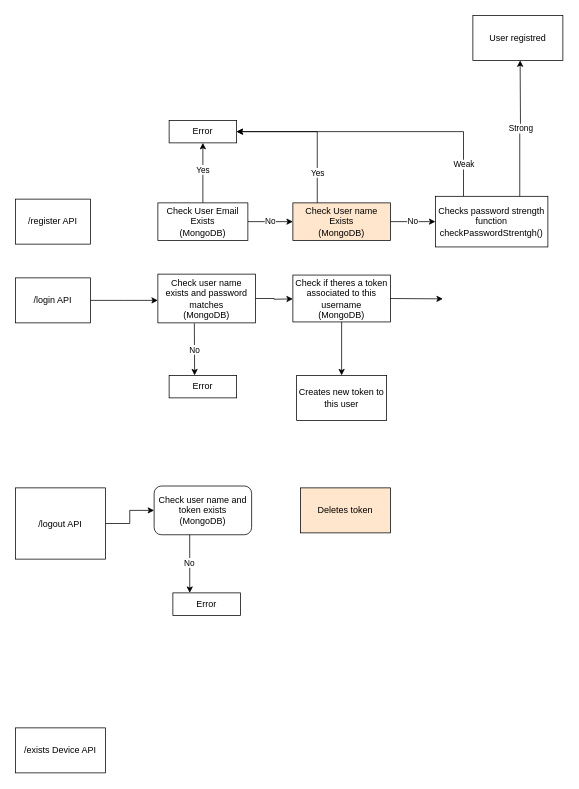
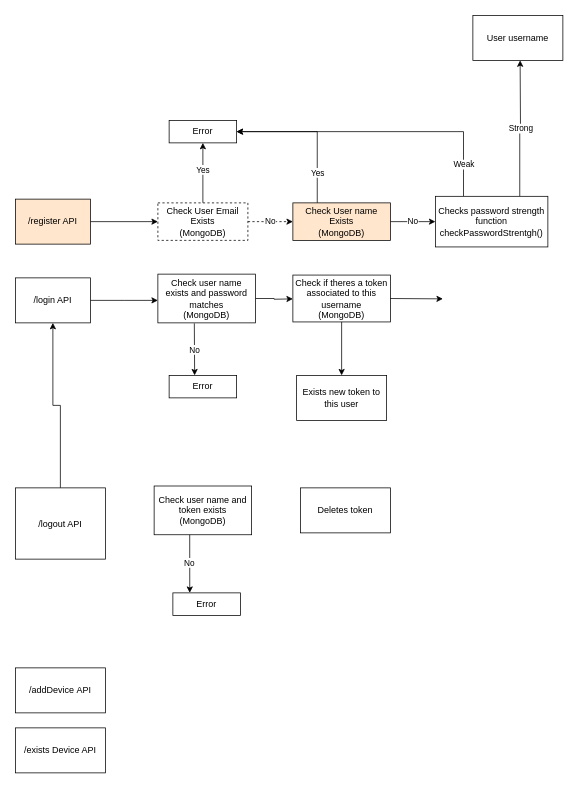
- <mxCell id="14" value="User registred" style="rounded=0;whiteSpace=wrap;html=1;" parent="1" vertex="1"><mxGeometry x="630" y="20" width="120" height="60" as="geometry" /></mxCell>
+ <mxCell id="14" value="User username" style="rounded=0;whiteSpace=wrap;html=1;" parent="1" vertex="1"><mxGeometry x="630" y="20" width="120" height="60" as="geometry" /></mxCell>
- <mxCell id="3" value="/register API" style="rounded=0;whiteSpace=wrap;html=1;" parent="1" vertex="1"><mxGeometry x="20" y="265" width="100" height="60" as="geometry" /></mxCell>
+ <mxCell id="3" value="/register API" style="rounded=0;whiteSpace=wrap;html=1;fillColor=#ffe6cc;" parent="1" vertex="1"><mxGeometry x="20" y="265" width="100" height="60" as="geometry" /></mxCell>
+ <mxCell id="2" style="edgeStyle=orthogonalEdgeStyle;rounded=0;orthogonalLoop=1;jettySize=auto;html=1;entryX=0;entryY=0.5;entryDx=0;entryDy=0;" parent="1" source="3" target="6" edge="1"><mxGeometry relative="1" as="geometry" /></mxCell>
- <mxCell id="6" value="Check User Email Exists&lt;br&gt;(MongoDB)" style="rounded=0;whiteSpace=wrap;html=1;" parent="1" vertex="1"><mxGeometry x="210" y="270" width="120" height="50" as="geometry" /></mxCell>
+ <mxCell id="6" value="Check User Email Exists&lt;br&gt;(MongoDB)" style="rounded=0;whiteSpace=wrap;html=1;dashed=1;" parent="1" vertex="1"><mxGeometry x="210" y="270" width="120" height="50" as="geometry" /></mxCell>
- <mxCell id="5" value="No" style="edgeStyle=orthogonalEdgeStyle;rounded=0;orthogonalLoop=1;jettySize=auto;html=1;exitX=1;exitY=0.5;exitDx=0;exitDy=0;entryX=0;entryY=0.5;entryDx=0;entryDy=0;" parent="1" source="6" target="10" edge="1"><mxGeometry relative="1" as="geometry" /></mxCell>
+ <mxCell id="5" value="No" style="edgeStyle=orthogonalEdgeStyle;rounded=0;orthogonalLoop=1;jettySize=auto;html=1;exitX=1;exitY=0.5;exitDx=0;exitDy=0;entryX=0;entryY=0.5;entryDx=0;entryDy=0;dashed=1;" parent="1" source="6" target="10" edge="1"><mxGeometry relative="1" as="geometry" /></mxCell>
- <mxCell id="23" value="Creates new token to this user" style="rounded=0;whiteSpace=wrap;html=1;" parent="1" vertex="1"><mxGeometry x="395" y="500" width="120" height="60" as="geometry" /></mxCell>
+ <mxCell id="23" value="Exists new token to this user" style="rounded=0;whiteSpace=wrap;html=1;" parent="1" vertex="1"><mxGeometry x="395" y="500" width="120" height="60" as="geometry" /></mxCell>
- <mxCell id="28" value="Check user name and token exists&lt;br&gt;(MongoDB)" style="whiteSpace=wrap;html=1;rounded=1;" parent="1" vertex="1"><mxGeometry x="205" y="647.5" width="130" height="65" as="geometry" /></mxCell>
+ <mxCell id="28" value="Check user name and token exists&lt;br&gt;(MongoDB)" style="rounded=0;whiteSpace=wrap;html=1;" parent="1" vertex="1"><mxGeometry x="205" y="647.5" width="130" height="65" as="geometry" /></mxCell>
- <mxCell id="29" value="Deletes token" style="rounded=0;whiteSpace=wrap;html=1;fillColor=#ffe6cc;" parent="1" vertex="1"><mxGeometry x="400" y="650" width="120" height="60" as="geometry" /></mxCell>
+ <mxCell id="29" value="Deletes token" style="rounded=0;whiteSpace=wrap;html=1;" parent="1" vertex="1"><mxGeometry x="400" y="650" width="120" height="60" as="geometry" /></mxCell>
- <mxCell id="25" style="edgeStyle=orthogonalEdgeStyle;rounded=0;orthogonalLoop=1;jettySize=auto;html=1;" parent="1" source="26" target="28" edge="1"><mxGeometry relative="1" as="geometry" /></mxCell>
+ <mxCell id="25" style="edgeStyle=orthogonalEdgeStyle;rounded=0;orthogonalLoop=1;jettySize=auto;html=1;" parent="1" source="26" target="16" edge="1"><mxGeometry relative="1" as="geometry" /></mxCell>
+ <mxCell id="31" value="/addDevice&amp;nbsp;API" style="rounded=0;whiteSpace=wrap;html=1;" vertex="1" parent="1"><mxGeometry x="20" y="890" width="120" height="60" as="geometry" /></mxCell>
